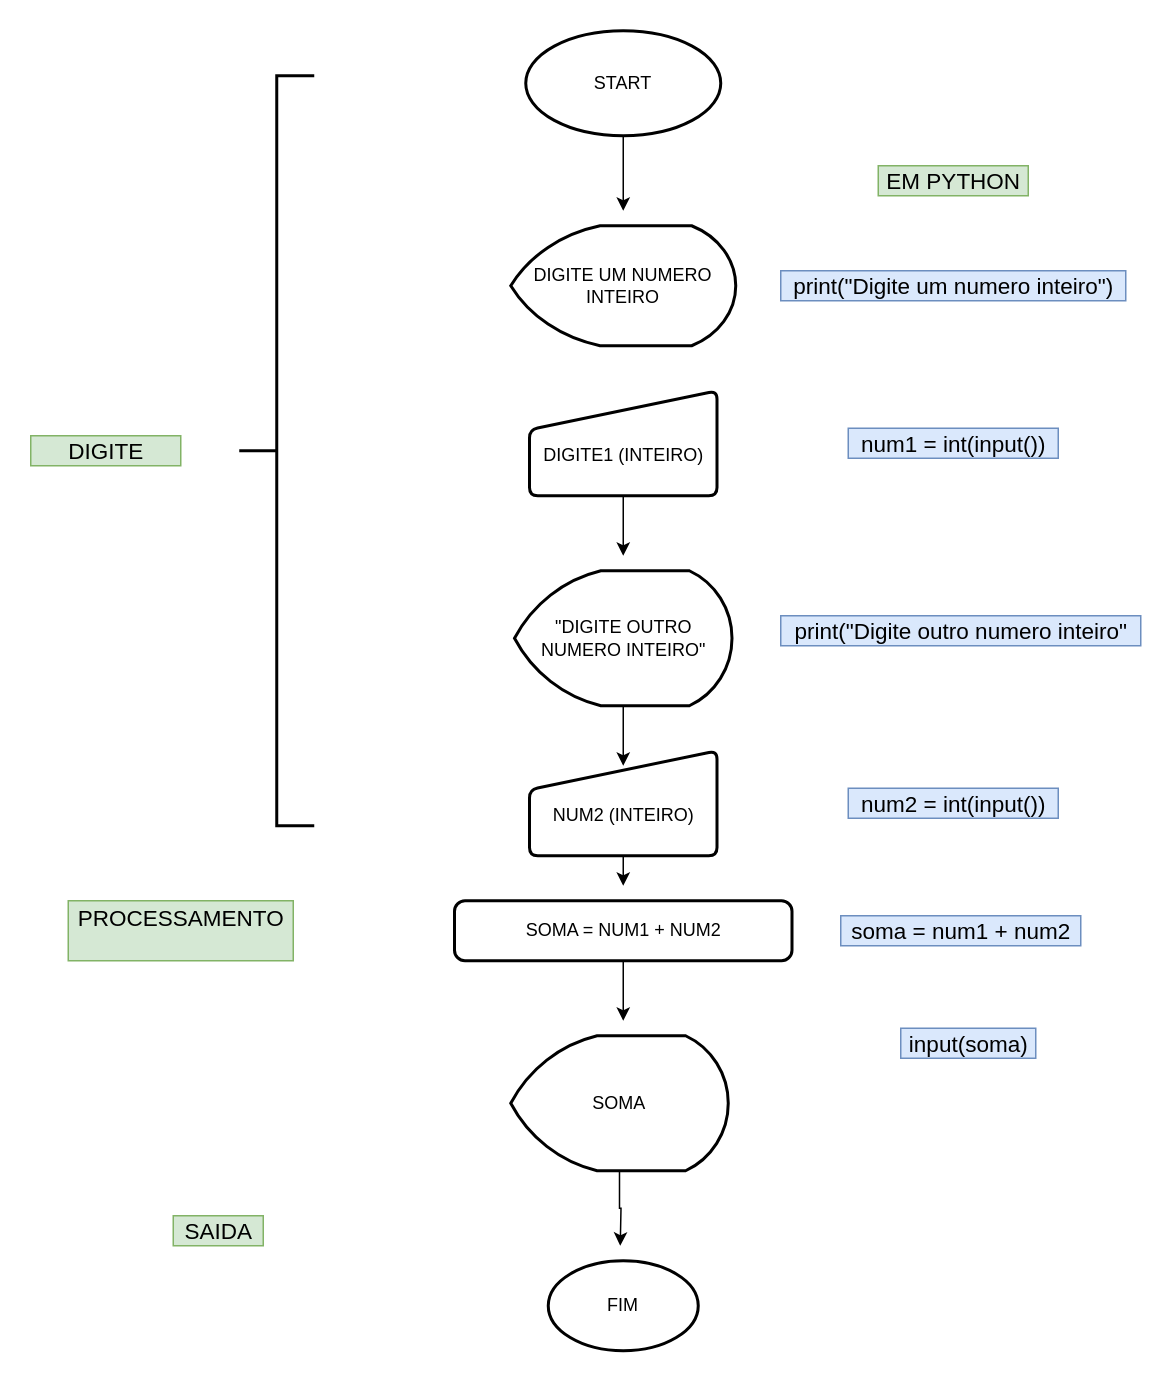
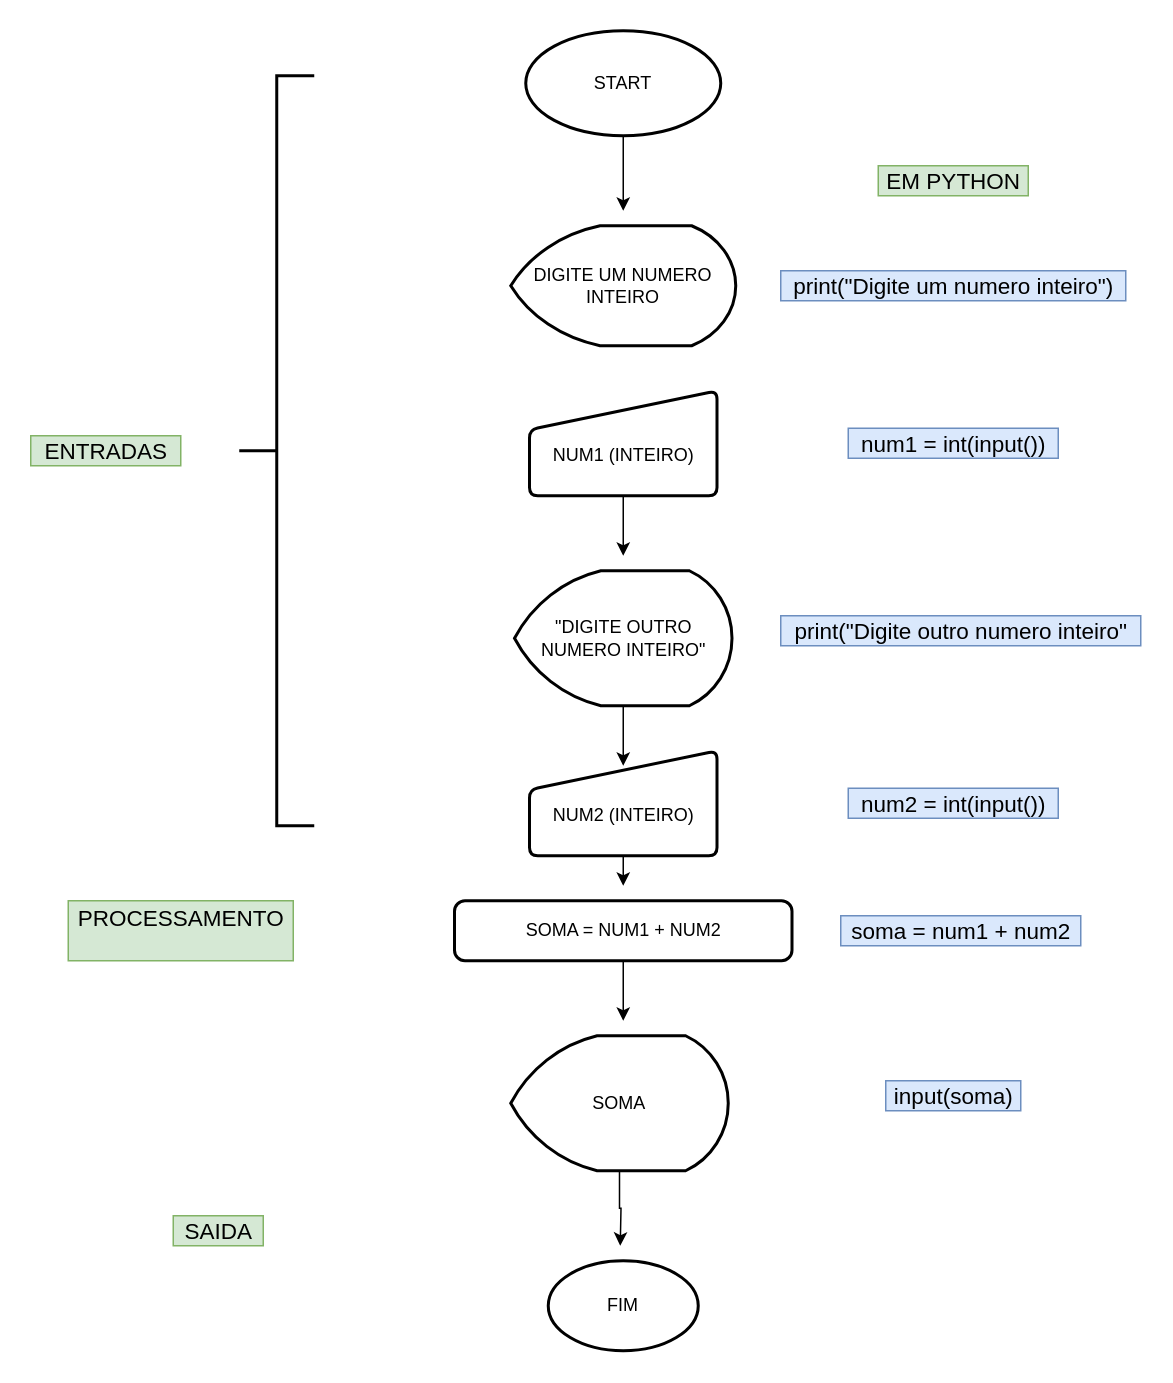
- <mxCell id="7" value="&lt;br&gt;DIGITE1 (INTEIRO)" style="html=1;strokeWidth=2;shape=manualInput;whiteSpace=wrap;rounded=1;size=26;arcSize=11;" vertex="1" parent="1"><mxGeometry x="352.5" y="260" width="125" height="70" as="geometry" /></mxCell>
+ <mxCell id="7" value="&lt;br&gt;NUM1 (INTEIRO)" style="html=1;strokeWidth=2;shape=manualInput;whiteSpace=wrap;rounded=1;size=26;arcSize=11;" vertex="1" parent="1"><mxGeometry x="352.5" y="260" width="125" height="70" as="geometry" /></mxCell>
- <mxCell id="24" value="&lt;span style=&quot;font-size: 15px&quot;&gt;DIGITE&lt;/span&gt;" style="text;html=1;align=center;verticalAlign=middle;resizable=0;points=[];autosize=1;fillColor=#d5e8d4;strokeColor=#82b366;" vertex="1" parent="1"><mxGeometry x="20" y="290" width="100" height="20" as="geometry" /></mxCell>
+ <mxCell id="24" value="&lt;span style=&quot;font-size: 15px&quot;&gt;ENTRADAS&lt;/span&gt;" style="text;html=1;align=center;verticalAlign=middle;resizable=0;points=[];autosize=1;fillColor=#d5e8d4;strokeColor=#82b366;" vertex="1" parent="1"><mxGeometry x="20" y="290" width="100" height="20" as="geometry" /></mxCell>
- <mxCell id="22" value="&lt;span style=&quot;font-size: 15px&quot;&gt;input(soma)&lt;/span&gt;" style="text;html=1;align=center;verticalAlign=middle;resizable=0;points=[];autosize=1;fillColor=#dae8fc;strokeColor=#6c8ebf;" vertex="1" parent="1"><mxGeometry x="600" y="685" width="90" height="20" as="geometry" /></mxCell>
+ <mxCell id="22" value="&lt;span style=&quot;font-size: 15px&quot;&gt;input(soma)&lt;/span&gt;" style="text;html=1;align=center;verticalAlign=middle;resizable=0;points=[];autosize=1;fillColor=#dae8fc;strokeColor=#6c8ebf;" vertex="1" parent="1"><mxGeometry x="590" y="720" width="90" height="20" as="geometry" /></mxCell>
